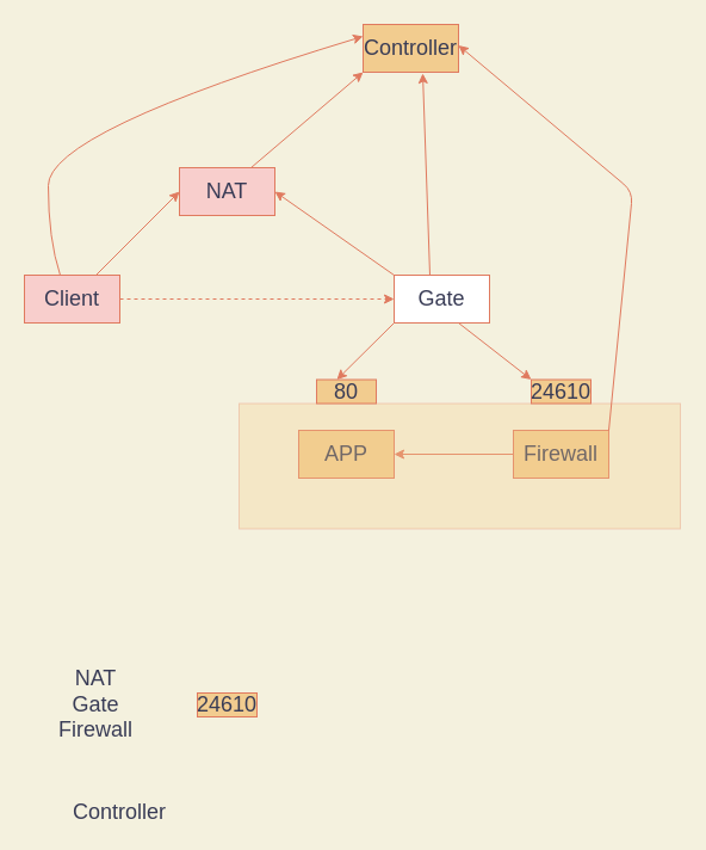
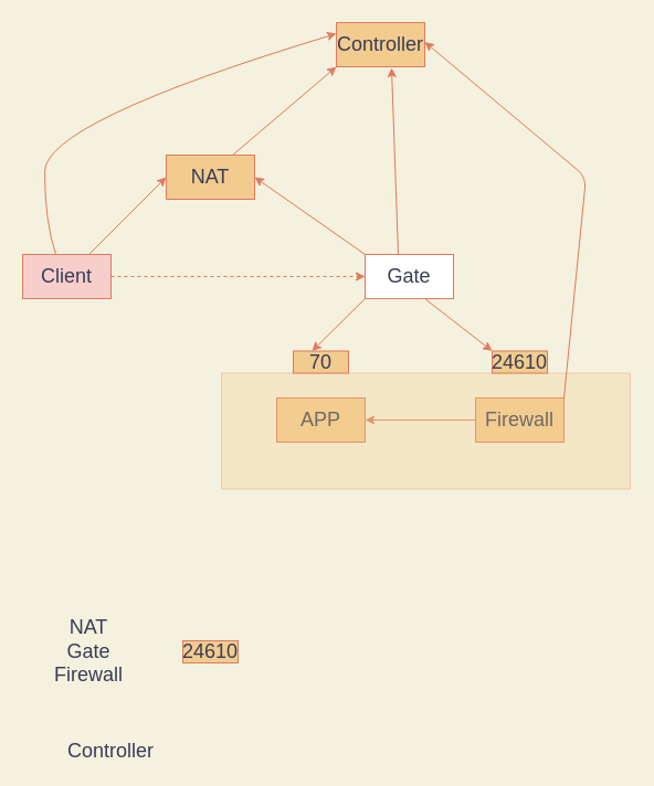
- <mxCell id="4" value="&lt;span style=&quot;font-size: 18px&quot;&gt;NAT&lt;/span&gt;" style="rounded=0;whiteSpace=wrap;html=1;fillColor=#f8cecc;strokeColor=#E07A5F;fontColor=#393C56;" vertex="1" parent="1"><mxGeometry x="150" y="140" width="80" height="40" as="geometry" /></mxCell>
+ <mxCell id="4" value="&lt;span style=&quot;font-size: 18px&quot;&gt;NAT&lt;/span&gt;" style="rounded=0;whiteSpace=wrap;html=1;fillColor=#F2CC8F;strokeColor=#E07A5F;fontColor=#393C56;" vertex="1" parent="1"><mxGeometry x="150" y="140" width="80" height="40" as="geometry" /></mxCell>
- <mxCell id="17" value="&lt;font style=&quot;font-size: 18px&quot;&gt;80&lt;/font&gt;" style="rounded=0;whiteSpace=wrap;html=1;fillColor=#F2CC8F;strokeColor=#E07A5F;fontColor=#393C56;" vertex="1" parent="1"><mxGeometry x="265" y="317.5" width="50" height="20" as="geometry" /></mxCell>
+ <mxCell id="17" value="&lt;font style=&quot;font-size: 18px&quot;&gt;70&lt;/font&gt;" style="rounded=0;whiteSpace=wrap;html=1;fillColor=#F2CC8F;strokeColor=#E07A5F;fontColor=#393C56;" vertex="1" parent="1"><mxGeometry x="265" y="317.5" width="50" height="20" as="geometry" /></mxCell>
